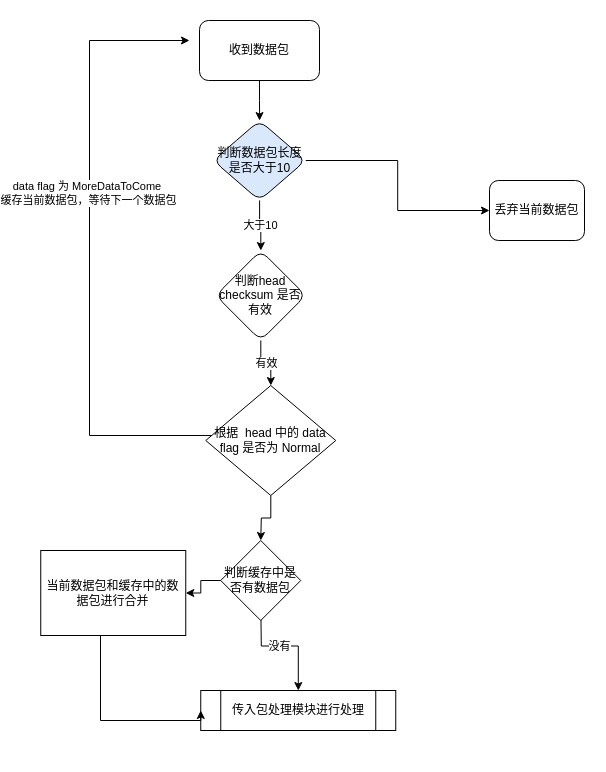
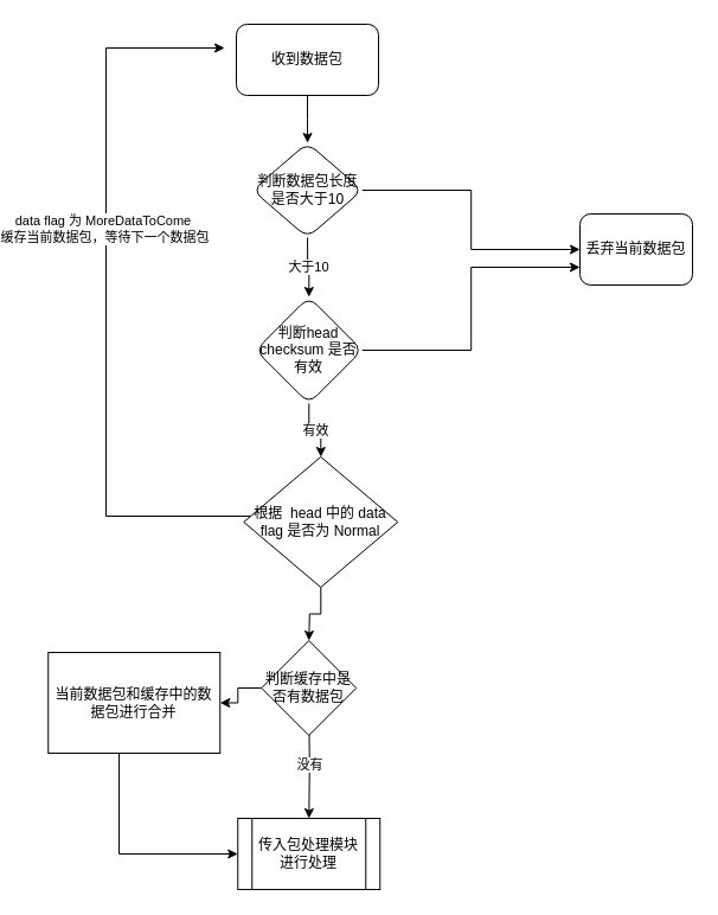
- <mxCell id="6" value="判断数据包长度是否大于10" style="rhombus;whiteSpace=wrap;html=1;rounded=1;fillColor=#dae8fc;" parent="1" vertex="1"><mxGeometry x="192.75" y="120" width="92.5" height="80" as="geometry" /></mxCell>
+ <mxCell id="6" value="判断数据包长度是否大于10" style="rhombus;whiteSpace=wrap;html=1;rounded=1;" parent="1" vertex="1"><mxGeometry x="192.75" y="120" width="92.5" height="80" as="geometry" /></mxCell>
+ <mxCell id="8" style="edgeStyle=orthogonalEdgeStyle;rounded=0;orthogonalLoop=1;jettySize=auto;html=1;entryX=0;entryY=0.75;entryDx=0;entryDy=0;fontColor=#000000;" parent="1" source="9" target="16" edge="1"><mxGeometry relative="1" as="geometry" /></mxCell>
- <mxCell id="10" value="传入包处理模块进行处理" style="shape=process;whiteSpace=wrap;html=1;backgroundOutline=1;" parent="1" vertex="1"><mxGeometry x="180.25" y="690" width="195" height="40" as="geometry" /></mxCell>
+ <mxCell id="10" value="传入包处理模块进行处理" style="shape=process;whiteSpace=wrap;html=1;backgroundOutline=1;" parent="1" vertex="1"><mxGeometry x="180.25" y="690" width="120" height="60" as="geometry" /></mxCell>
